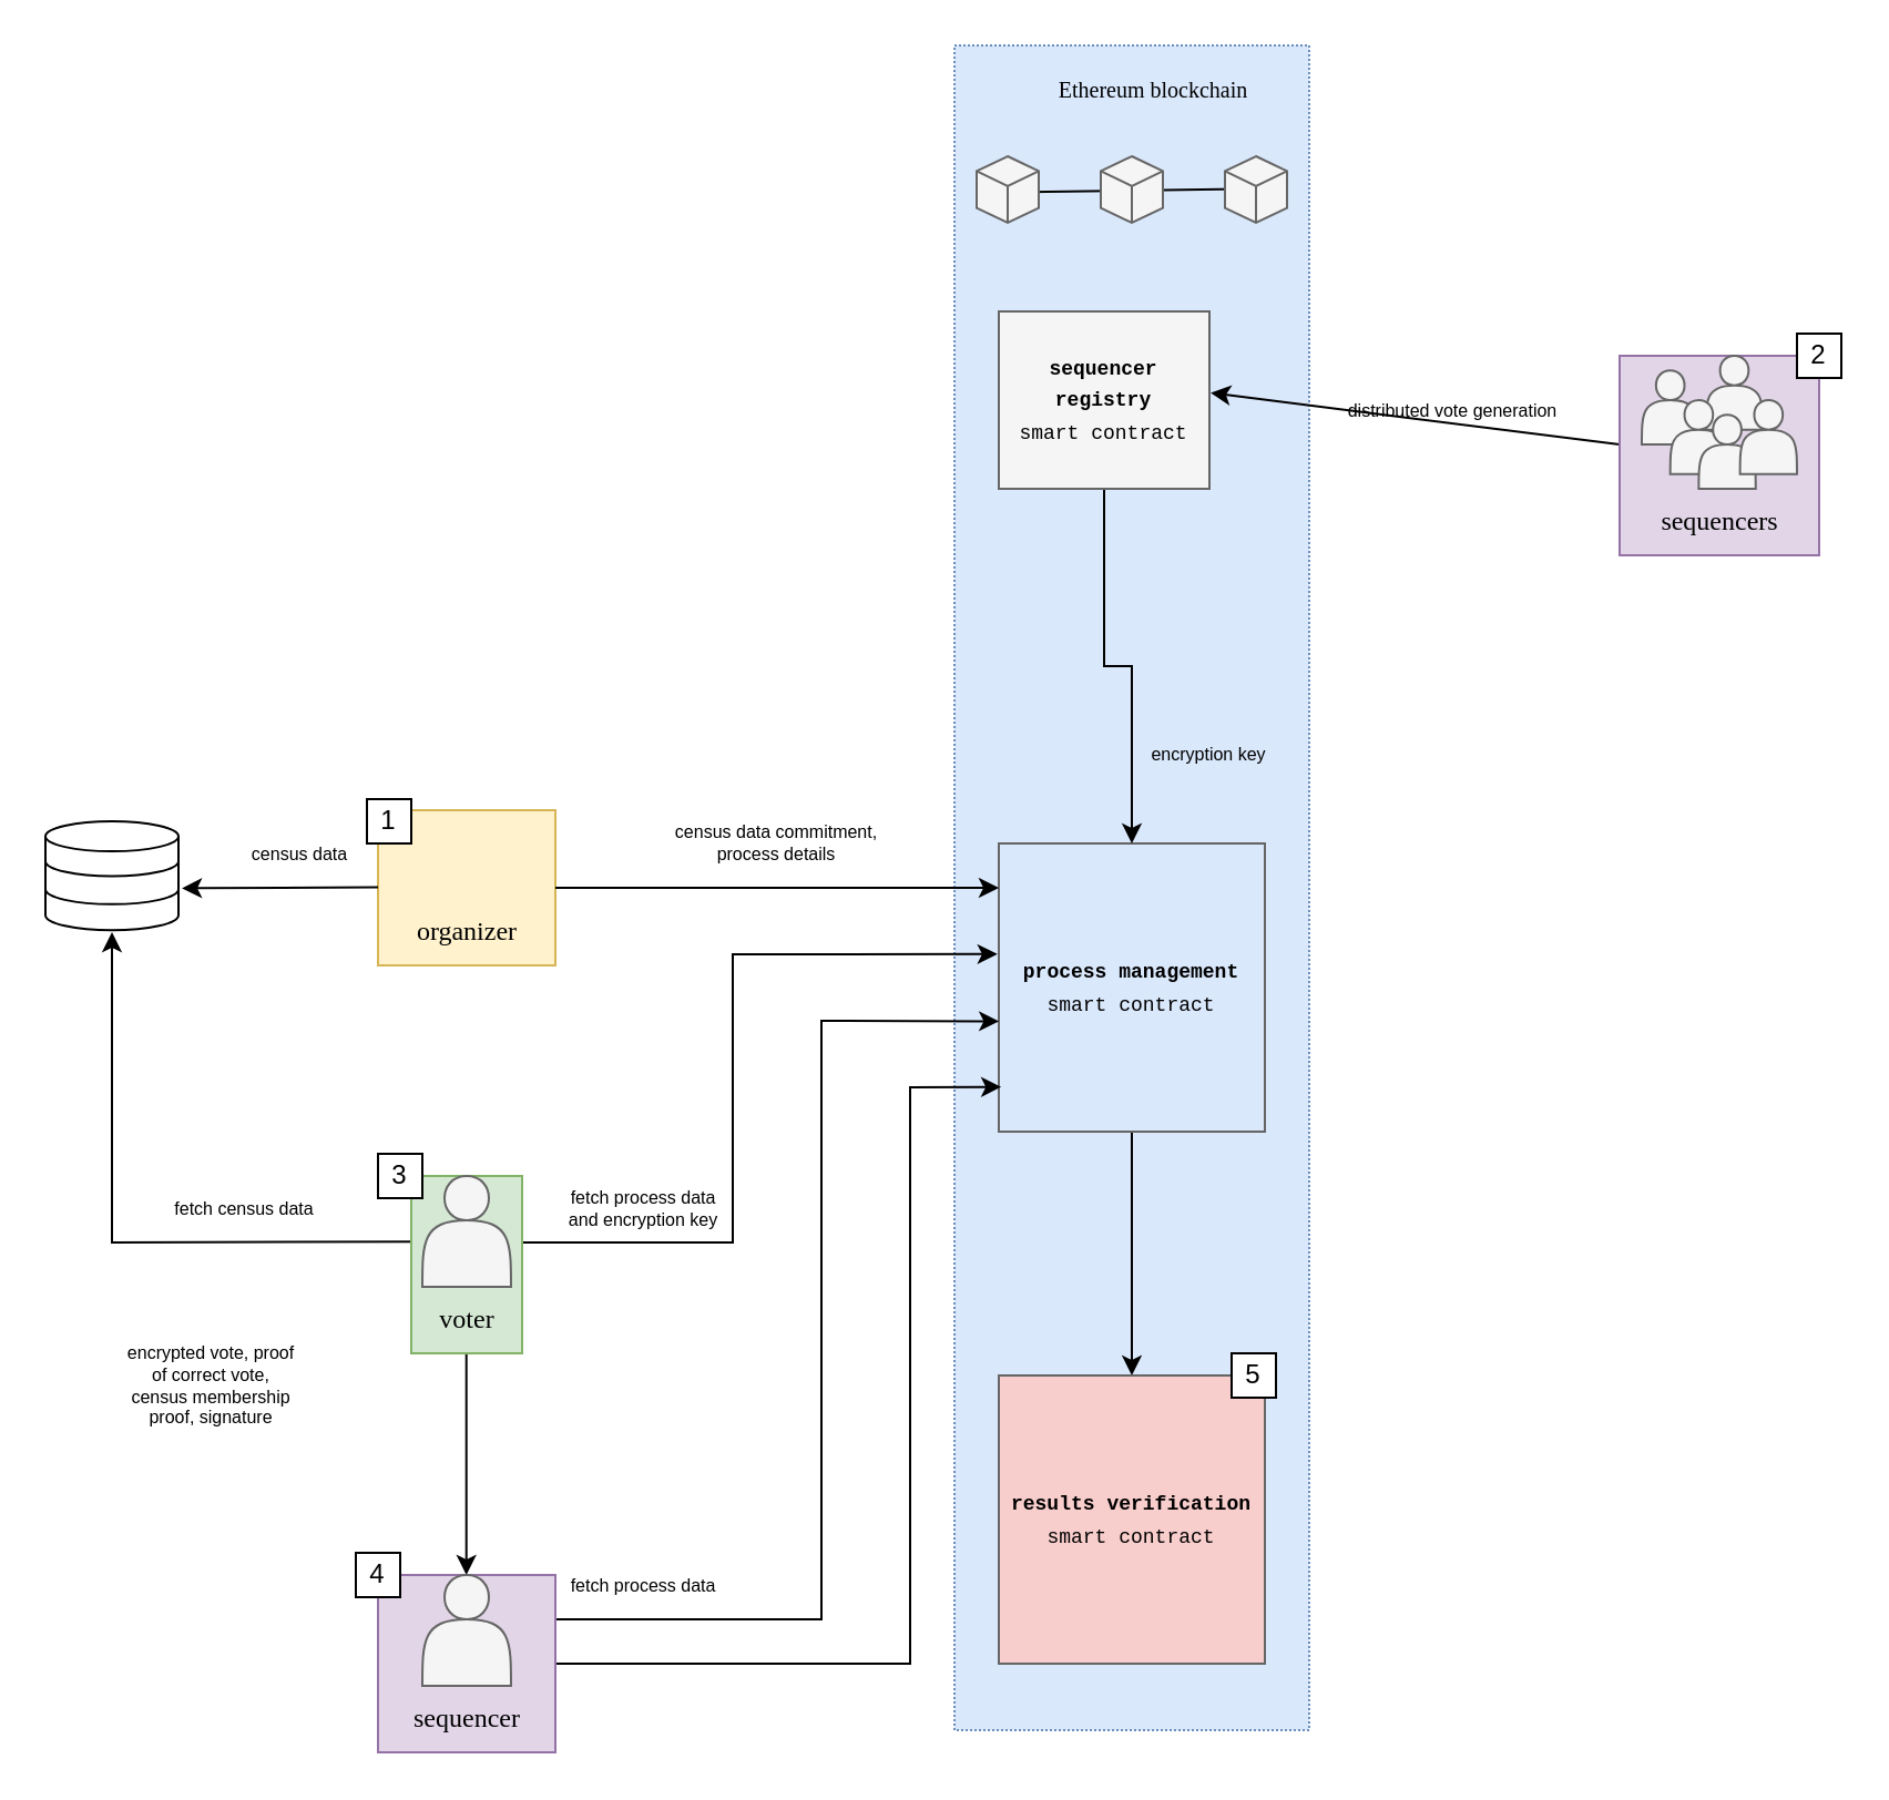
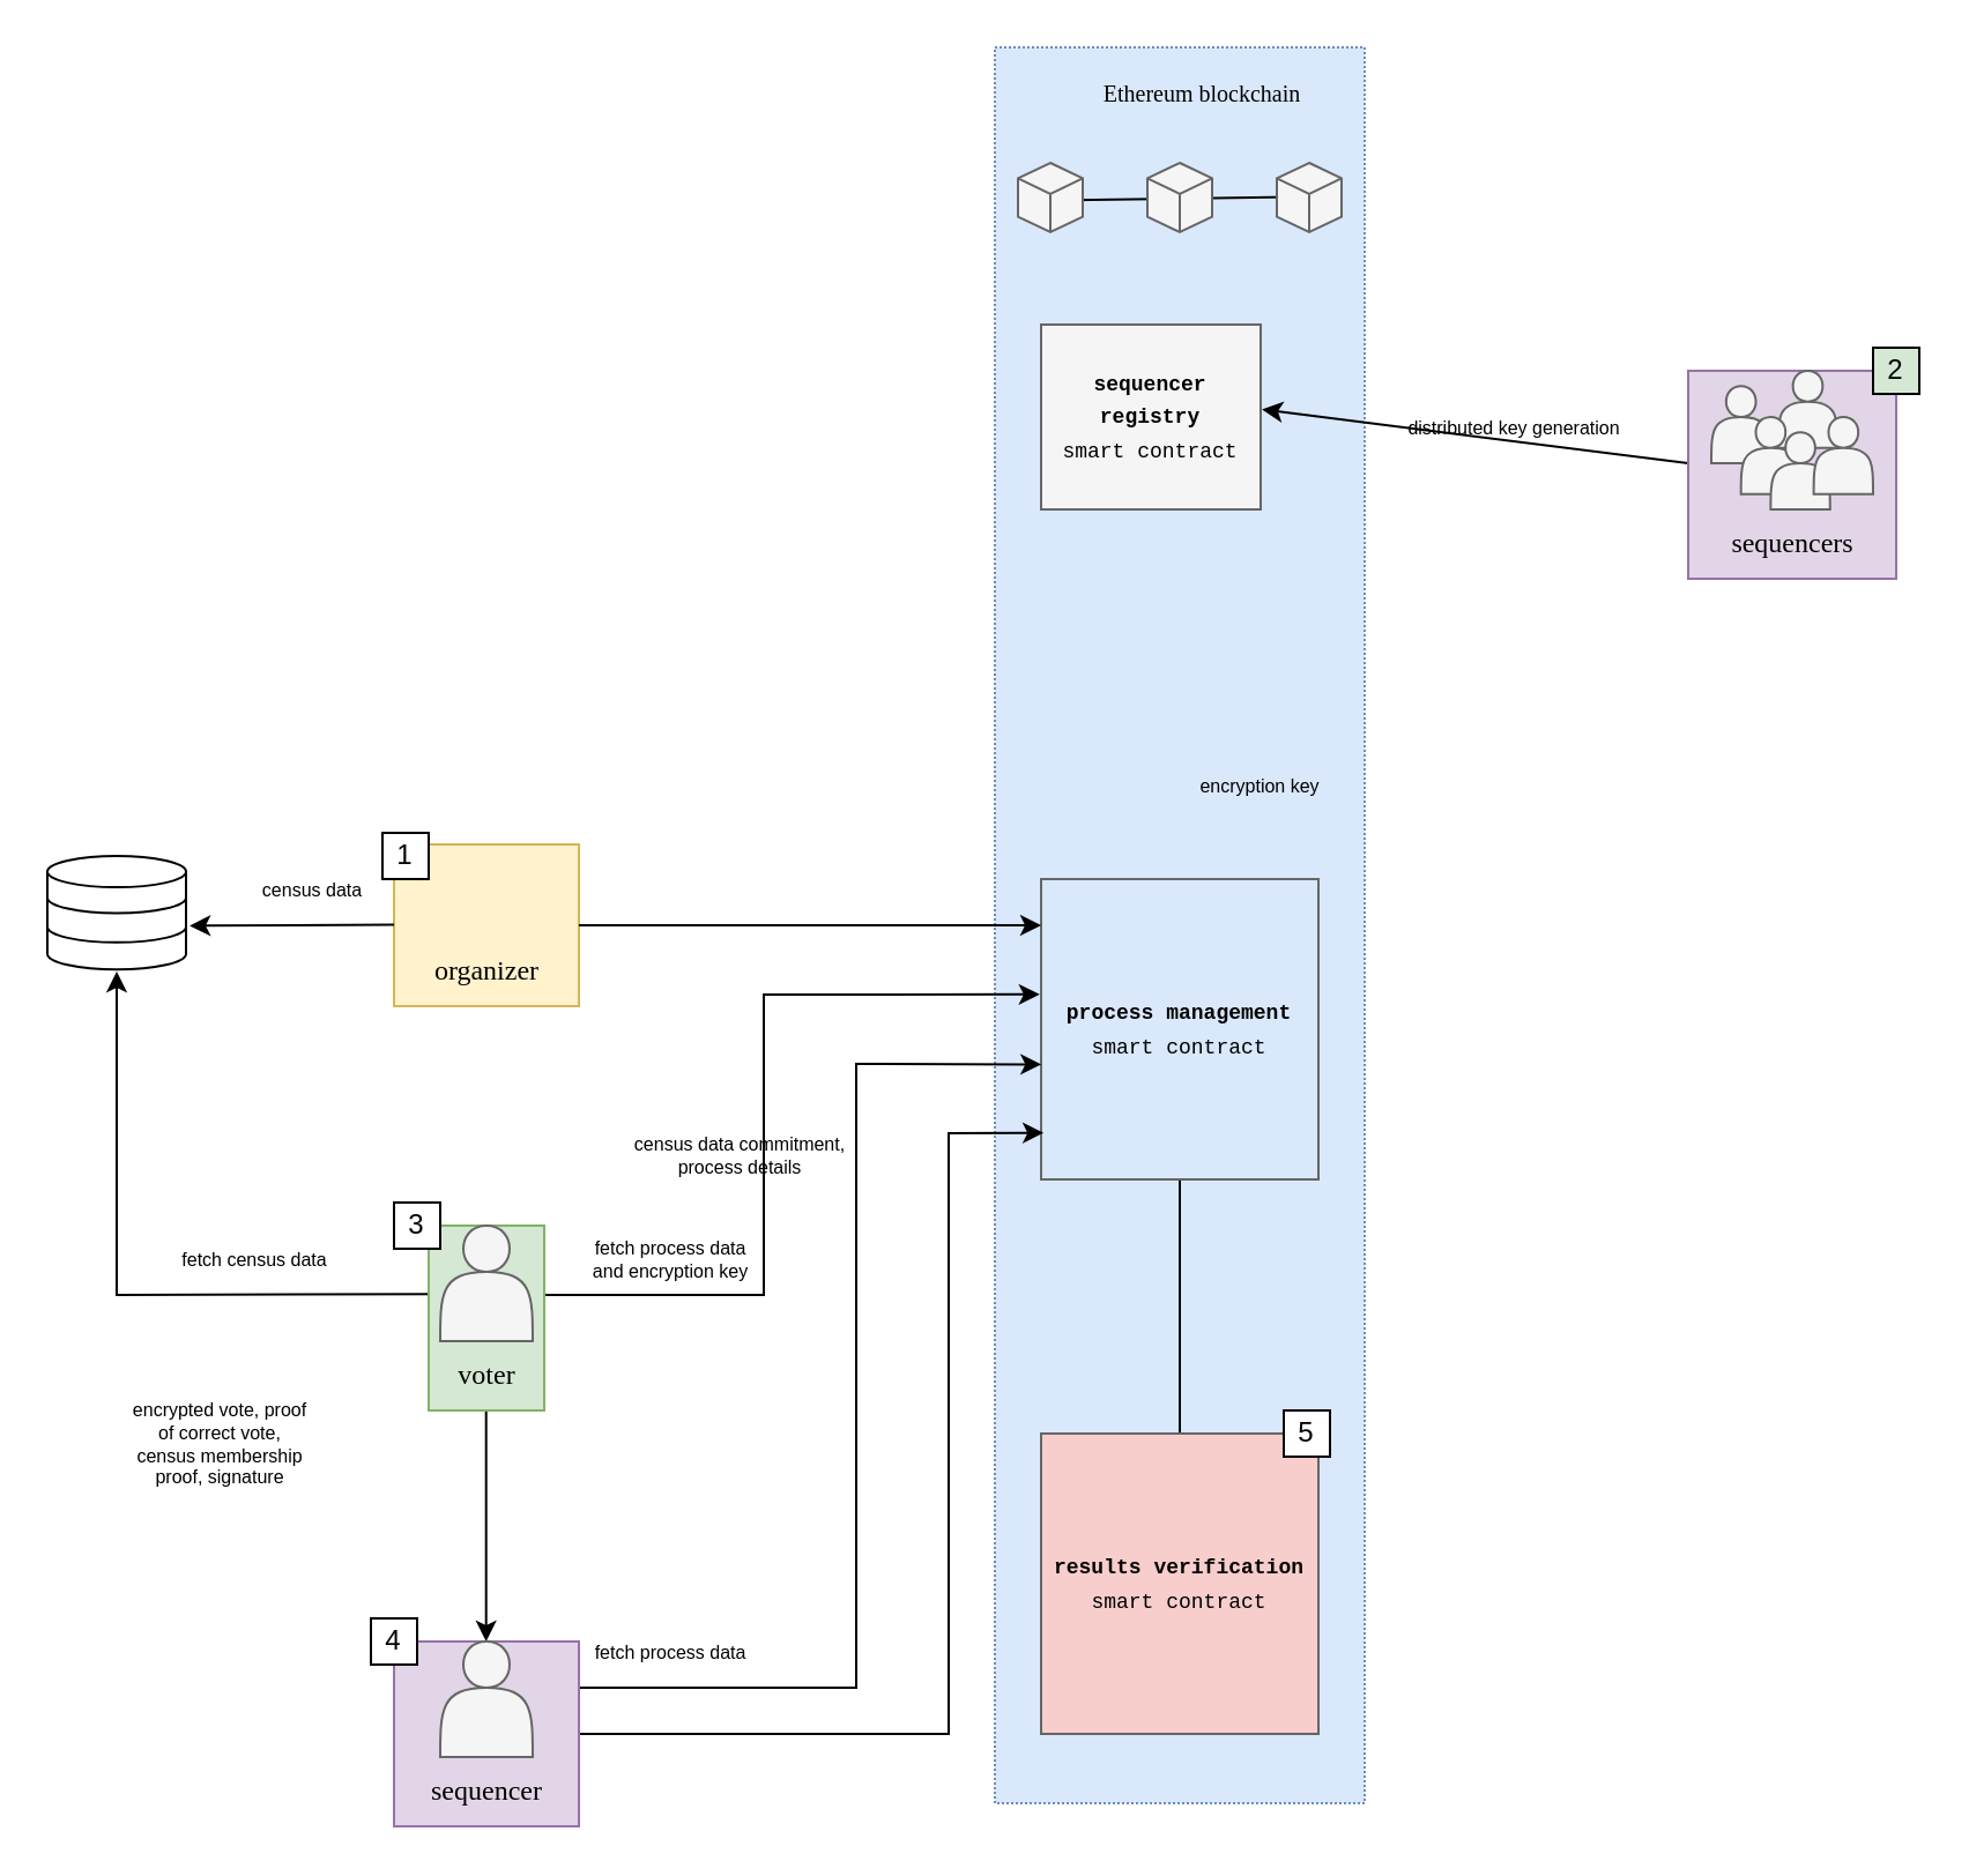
- <mxCell id="52" value="2" style="whiteSpace=wrap;html=1;aspect=fixed;" vertex="1" parent="1"><mxGeometry x="810" y="150" width="20" height="20" as="geometry" /></mxCell>
+ <mxCell id="52" value="2" style="whiteSpace=wrap;html=1;aspect=fixed;fillColor=#d5e8d4;" vertex="1" parent="1"><mxGeometry x="810" y="150" width="20" height="20" as="geometry" /></mxCell>
- <mxCell id="22" value="distributed vote generation" style="text;html=1;align=center;verticalAlign=middle;whiteSpace=wrap;rounded=0;fontSize=8;" vertex="1" parent="1"><mxGeometry x="580" y="170" width="150" height="30" as="geometry" /></mxCell>
+ <mxCell id="22" value="distributed key generation" style="text;html=1;align=center;verticalAlign=middle;whiteSpace=wrap;rounded=0;fontSize=8;" vertex="1" parent="1"><mxGeometry x="580" y="170" width="150" height="30" as="geometry" /></mxCell>
- <mxCell id="13" value="" style="edgeStyle=orthogonalEdgeStyle;rounded=0;orthogonalLoop=1;jettySize=auto;html=1;" edge="1" parent="1" source="14" target="12"><mxGeometry relative="1" as="geometry" /></mxCell>
- <mxCell id="23" value="census data commitment, process details" style="text;html=1;align=center;verticalAlign=middle;whiteSpace=wrap;rounded=0;fontSize=8;" vertex="1" parent="1"><mxGeometry x="300" y="365" width="100" height="30" as="geometry" /></mxCell>
+ <mxCell id="23" value="census data commitment, process details" style="text;html=1;align=center;verticalAlign=middle;whiteSpace=wrap;rounded=0;fontSize=8;" vertex="1" parent="1"><mxGeometry x="270" y="485" width="100" height="30" as="geometry" /></mxCell>
- <mxCell id="11" value="" style="edgeStyle=orthogonalEdgeStyle;rounded=0;orthogonalLoop=1;jettySize=auto;html=1;" edge="1" parent="1" source="12" target="15"><mxGeometry relative="1" as="geometry" /></mxCell>
+ <mxCell id="11" value="" style="edgeStyle=orthogonalEdgeStyle;rounded=0;orthogonalLoop=1;jettySize=auto;html=1;endArrow=none;" edge="1" parent="1" source="12" target="15"><mxGeometry relative="1" as="geometry" /></mxCell>
